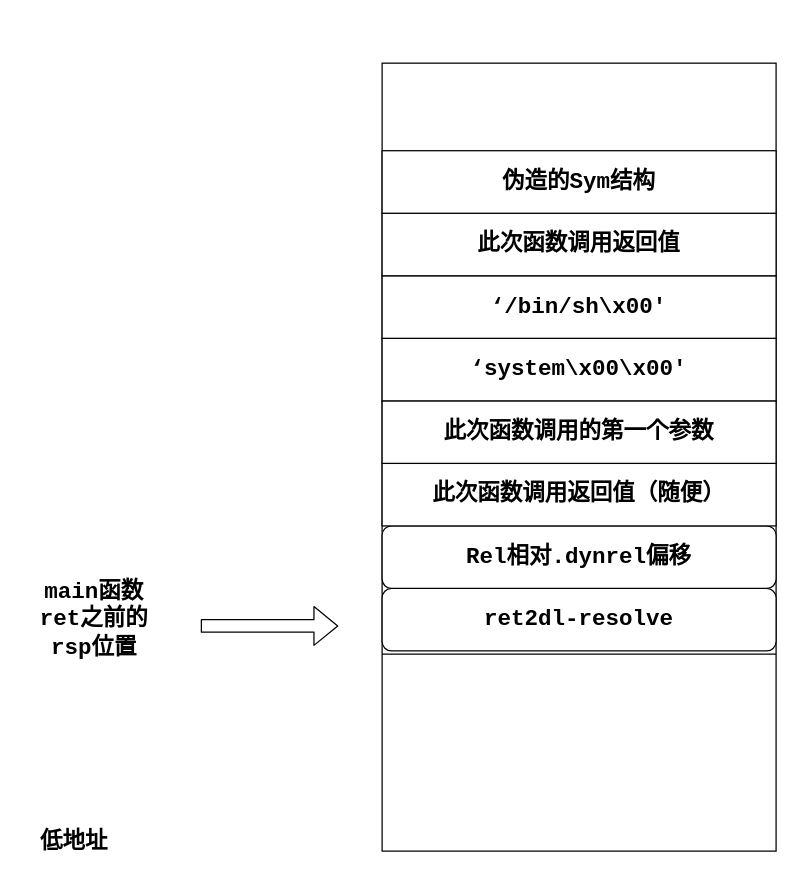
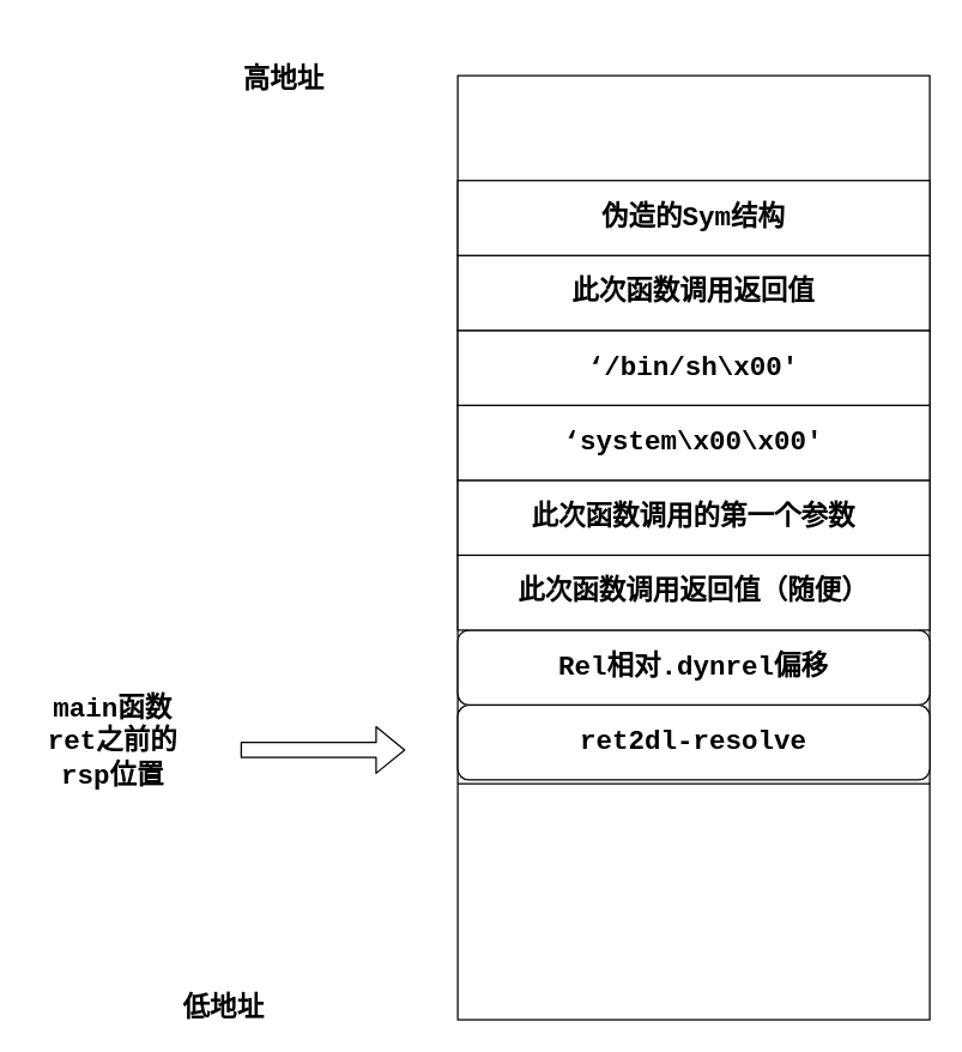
+ <mxCell id="6" value="&lt;h2&gt;&lt;font face=&quot;Courier New&quot;&gt;高地址&lt;/font&gt;&lt;/h2&gt;" style="text;html=1;" vertex="1" parent="1"><mxGeometry x="160" y="20" width="60" height="40" as="geometry" /></mxCell>
- <mxCell id="3" value="&lt;h2&gt;&lt;font face=&quot;Courier New&quot;&gt;低地址&lt;/font&gt;&lt;/h2&gt;" style="text;html=1;" vertex="1" parent="1"><mxGeometry x="30" y="640" width="60" height="40" as="geometry" /></mxCell>
+ <mxCell id="3" value="&lt;h2&gt;&lt;font face=&quot;Courier New&quot;&gt;低地址&lt;/font&gt;&lt;/h2&gt;" style="text;html=1;" vertex="1" parent="1"><mxGeometry x="120" y="640" width="60" height="40" as="geometry" /></mxCell>
